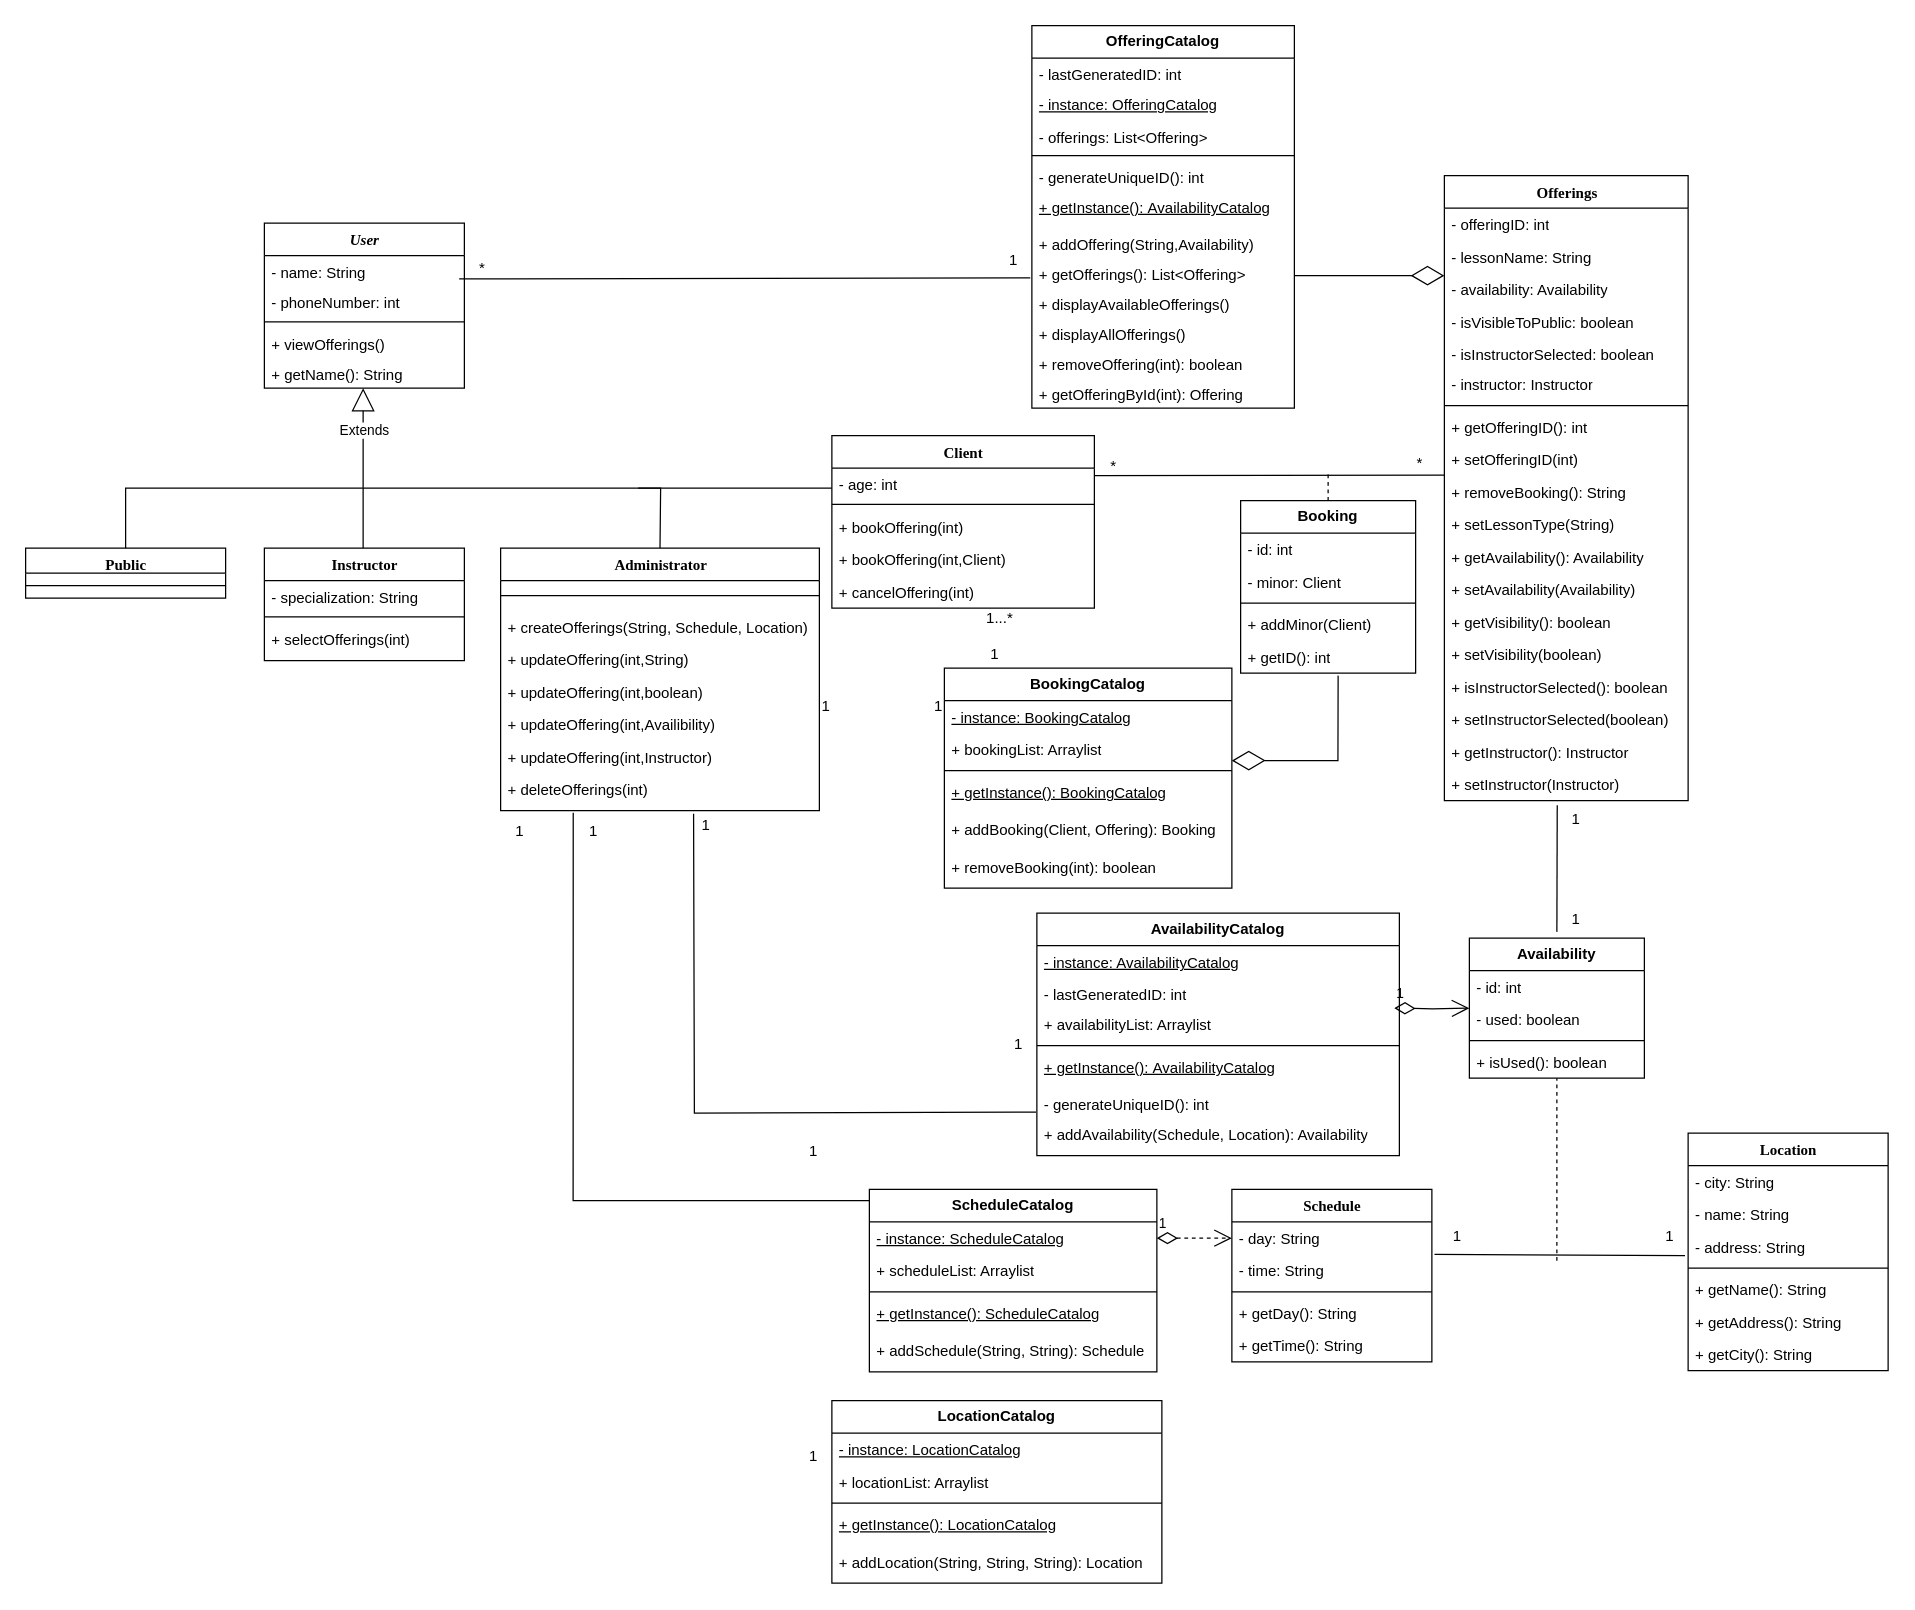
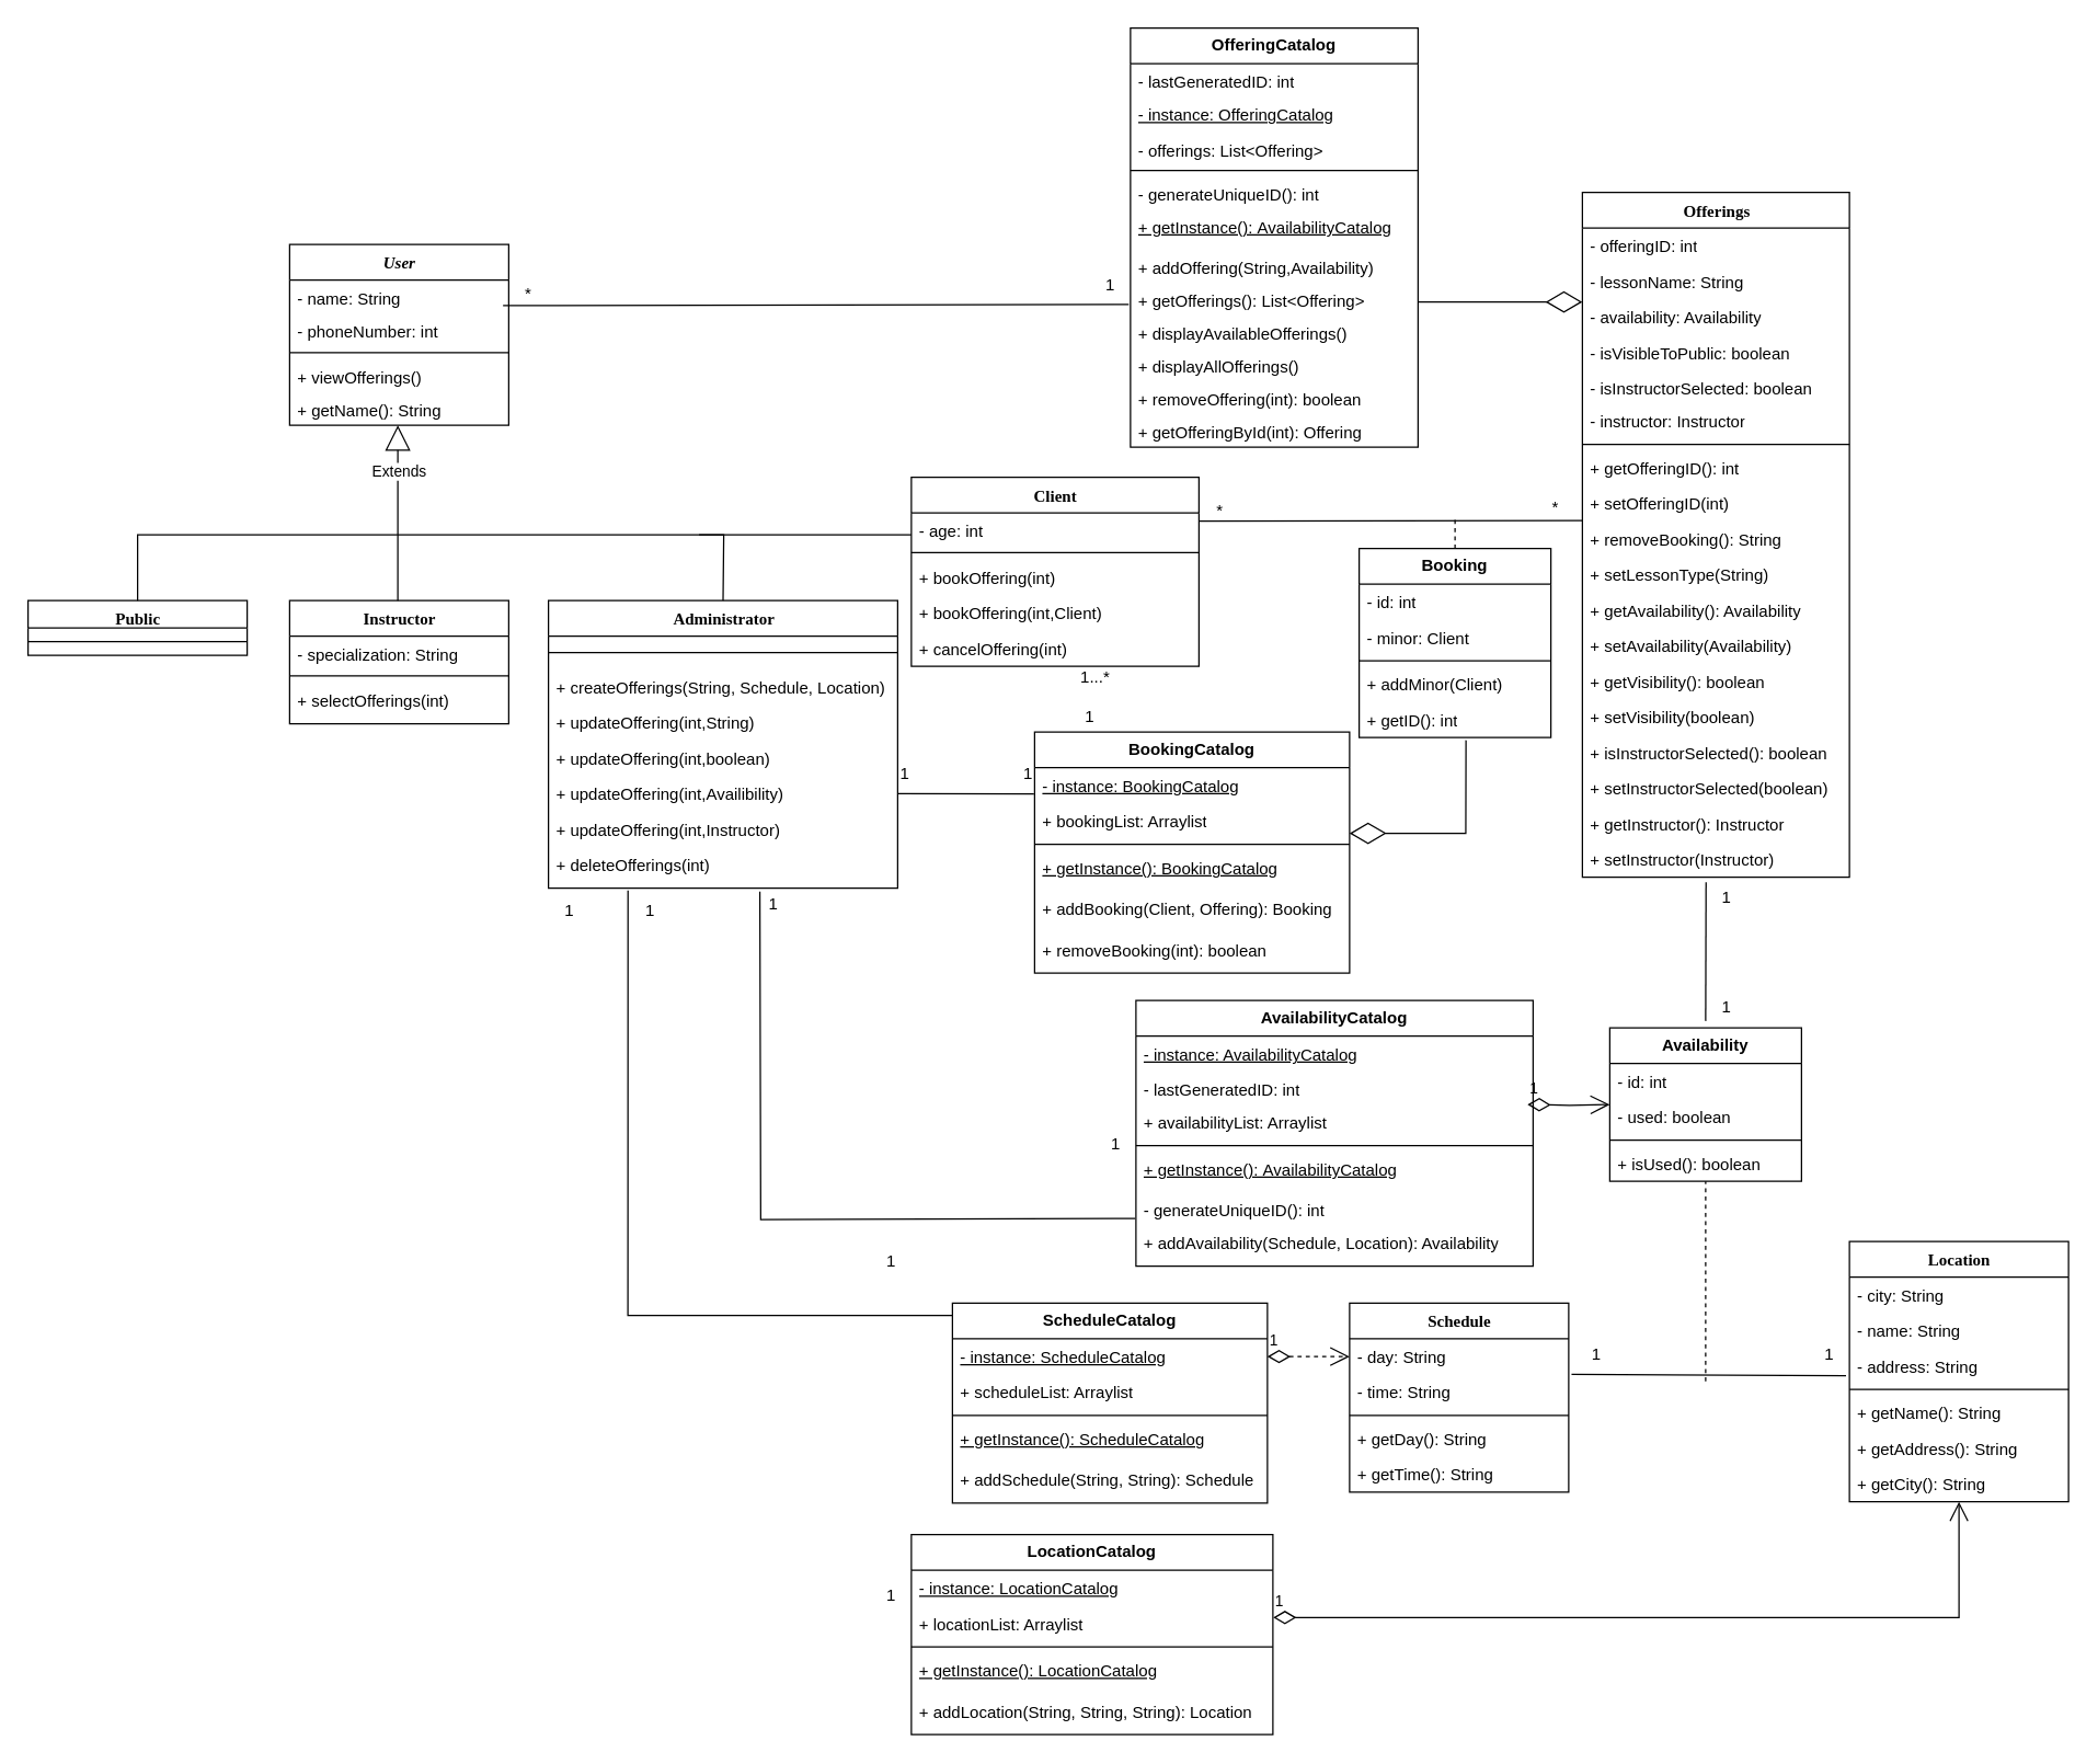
+ <mxCell id="119" value="" style="endArrow=none;html=1;rounded=0;exitX=1;exitY=0.5;exitDx=0;exitDy=0;entryX=-0.002;entryY=0.736;entryDx=0;entryDy=0;entryPerimeter=0;" edge="1" parent="1" source="73" target="140"><mxGeometry width="50" height="50" relative="1" as="geometry"><mxPoint x="655" y="600" as="sourcePoint" /><mxPoint x="736.36" y="577.612" as="targetPoint" /></mxGeometry></mxCell>
+ <mxCell id="66" value="1" style="endArrow=open;html=1;endSize=12;startArrow=diamondThin;startSize=14;startFill=0;edgeStyle=orthogonalEdgeStyle;align=left;verticalAlign=bottom;rounded=0;exitX=1.001;exitY=0.33;exitDx=0;exitDy=0;exitPerimeter=0;entryX=0.5;entryY=1;entryDx=0;entryDy=0;" parent="1" source="127" target="41" edge="1"><mxGeometry x="-1" y="3" relative="1" as="geometry"><mxPoint x="950" y="1180.008" as="sourcePoint" /><mxPoint x="1375" y="1031" as="targetPoint" /></mxGeometry></mxCell>
